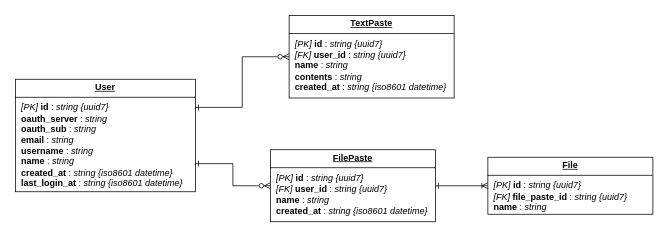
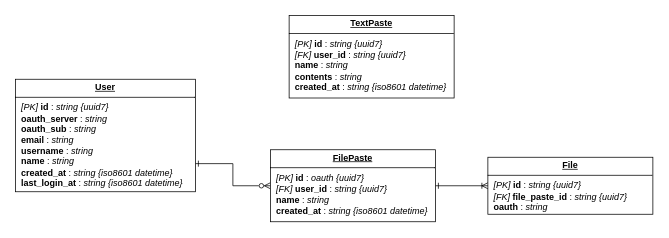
- <mxCell id="8" style="edgeStyle=orthogonalEdgeStyle;rounded=0;orthogonalLoop=1;jettySize=auto;html=1;exitX=1;exitY=0.25;exitDx=0;exitDy=0;entryX=0;entryY=0.5;entryDx=0;entryDy=0;startArrow=ERone;startFill=0;endArrow=ERzeroToMany;endFill=0;" edge="1" parent="1" source="3" target="4"><mxGeometry relative="1" as="geometry"><mxPoint x="270" y="228" as="sourcePoint" /><mxPoint x="370" y="257" as="targetPoint" /></mxGeometry></mxCell>
- <mxCell id="7" value="&lt;p style=&quot;margin:0px;margin-top:4px;text-align:center;text-decoration:underline;&quot;&gt;&lt;b&gt;File&lt;/b&gt;&lt;/p&gt;&lt;hr size=&quot;1&quot; style=&quot;border-style:solid;&quot;&gt;&lt;p style=&quot;margin:0px;margin-left:8px;&quot;&gt;&lt;i&gt;[PK]&lt;/i&gt;&amp;nbsp;&lt;b&gt;id&lt;/b&gt;&amp;nbsp;:&amp;nbsp;&lt;i&gt;string {uuid7}&lt;br&gt;&lt;/i&gt;&lt;i&gt;[FK]&amp;nbsp;&lt;/i&gt;&lt;b&gt;file_paste_id&lt;/b&gt;&amp;nbsp;:&amp;nbsp;&lt;i&gt;string {uuid7}&lt;br&gt;&lt;/i&gt;&lt;b&gt;name&lt;/b&gt;&amp;nbsp;:&amp;nbsp;&lt;i&gt;string&lt;/i&gt;&lt;br&gt;&lt;/p&gt;" style="verticalAlign=top;align=left;overflow=fill;html=1;whiteSpace=wrap;" vertex="1" parent="1"><mxGeometry x="650" y="209" width="220" height="76" as="geometry" /></mxCell>
+ <mxCell id="7" value="&lt;p style=&quot;margin:0px;margin-top:4px;text-align:center;text-decoration:underline;&quot;&gt;&lt;b&gt;File&lt;/b&gt;&lt;/p&gt;&lt;hr size=&quot;1&quot; style=&quot;border-style:solid;&quot;&gt;&lt;p style=&quot;margin:0px;margin-left:8px;&quot;&gt;&lt;i&gt;[PK]&lt;/i&gt;&amp;nbsp;&lt;b&gt;id&lt;/b&gt;&amp;nbsp;:&amp;nbsp;&lt;i&gt;string {uuid7}&lt;br&gt;&lt;/i&gt;&lt;i&gt;[FK]&amp;nbsp;&lt;/i&gt;&lt;b&gt;file_paste_id&lt;/b&gt;&amp;nbsp;:&amp;nbsp;&lt;i&gt;string {uuid7}&lt;br&gt;&lt;/i&gt;&lt;b&gt;oauth&lt;/b&gt;&amp;nbsp;:&amp;nbsp;&lt;i&gt;string&lt;/i&gt;&lt;br&gt;&lt;/p&gt;" style="verticalAlign=top;align=left;overflow=fill;html=1;whiteSpace=wrap;" vertex="1" parent="1"><mxGeometry x="650" y="209" width="220" height="76" as="geometry" /></mxCell>
- <mxCell id="6" value="&lt;p style=&quot;margin:0px;margin-top:4px;text-align:center;text-decoration:underline;&quot;&gt;&lt;b&gt;FilePaste&lt;/b&gt;&lt;/p&gt;&lt;hr size=&quot;1&quot; style=&quot;border-style:solid;&quot;&gt;&lt;p style=&quot;margin:0px;margin-left:8px;&quot;&gt;&lt;i&gt;[PK]&lt;/i&gt;&amp;nbsp;&lt;b&gt;id&lt;/b&gt;&amp;nbsp;:&amp;nbsp;&lt;i&gt;string {uuid7}&lt;br&gt;&lt;/i&gt;&lt;i&gt;[FK]&amp;nbsp;&lt;/i&gt;&lt;b&gt;user_id&lt;/b&gt;&amp;nbsp;:&amp;nbsp;&lt;i&gt;string {uuid7}&lt;br&gt;&lt;/i&gt;&lt;b&gt;name&lt;/b&gt;&amp;nbsp;:&amp;nbsp;&lt;i&gt;string&lt;/i&gt;&lt;br&gt;&lt;b&gt;created_at&lt;/b&gt;&amp;nbsp;: &lt;i&gt;string {iso8601 datetime}&lt;/i&gt;&lt;br&gt;&lt;/p&gt;" style="verticalAlign=top;align=left;overflow=fill;html=1;whiteSpace=wrap;" vertex="1" parent="1"><mxGeometry x="360" y="199" width="220" height="96" as="geometry" /></mxCell>
+ <mxCell id="6" value="&lt;p style=&quot;margin:0px;margin-top:4px;text-align:center;text-decoration:underline;&quot;&gt;&lt;b&gt;FilePaste&lt;/b&gt;&lt;/p&gt;&lt;hr size=&quot;1&quot; style=&quot;border-style:solid;&quot;&gt;&lt;p style=&quot;margin:0px;margin-left:8px;&quot;&gt;&lt;i&gt;[PK]&lt;/i&gt;&amp;nbsp;&lt;b&gt;id&lt;/b&gt;&amp;nbsp;:&amp;nbsp;&lt;i&gt;oauth {uuid7}&lt;br&gt;&lt;/i&gt;&lt;i&gt;[FK]&amp;nbsp;&lt;/i&gt;&lt;b&gt;user_id&lt;/b&gt;&amp;nbsp;:&amp;nbsp;&lt;i&gt;string {uuid7}&lt;br&gt;&lt;/i&gt;&lt;b&gt;name&lt;/b&gt;&amp;nbsp;:&amp;nbsp;&lt;i&gt;string&lt;/i&gt;&lt;br&gt;&lt;b&gt;created_at&lt;/b&gt;&amp;nbsp;: &lt;i&gt;string {iso8601 datetime}&lt;/i&gt;&lt;br&gt;&lt;/p&gt;" style="verticalAlign=top;align=left;overflow=fill;html=1;whiteSpace=wrap;" vertex="1" parent="1"><mxGeometry x="360" y="199" width="220" height="96" as="geometry" /></mxCell>
